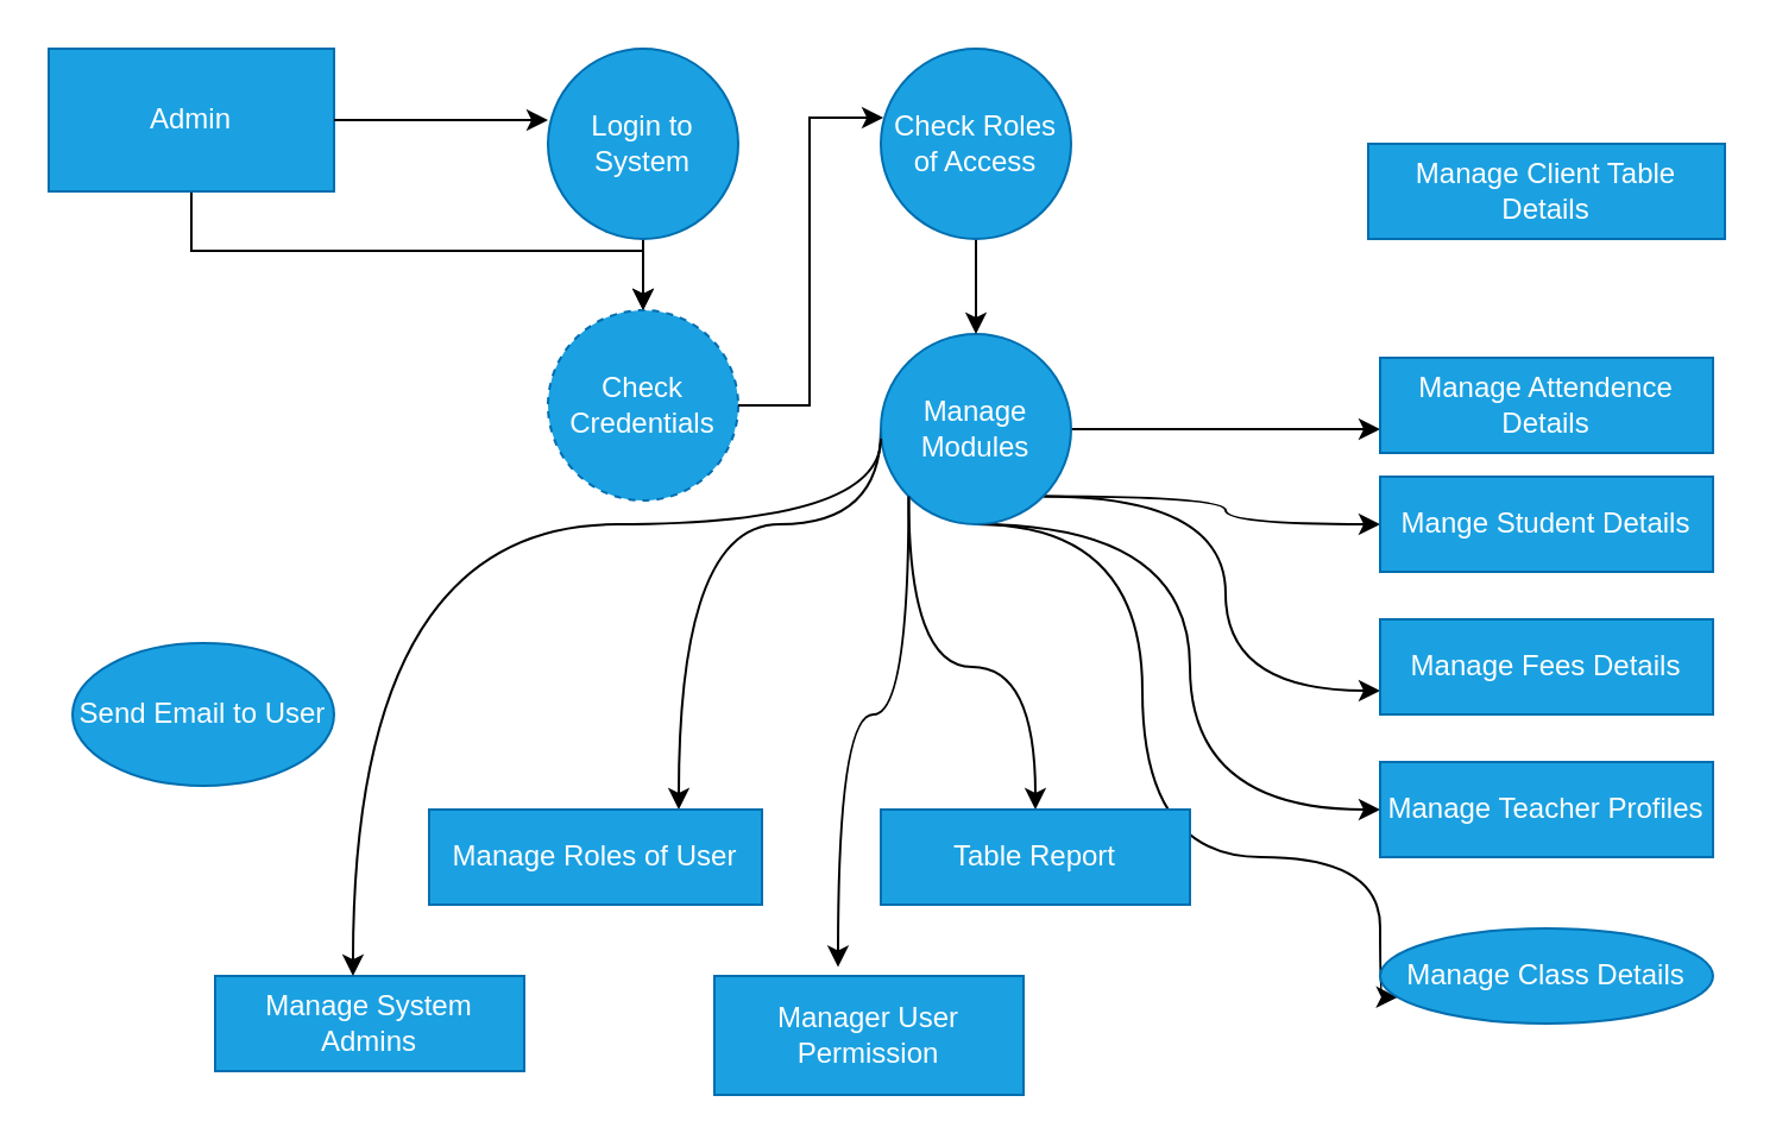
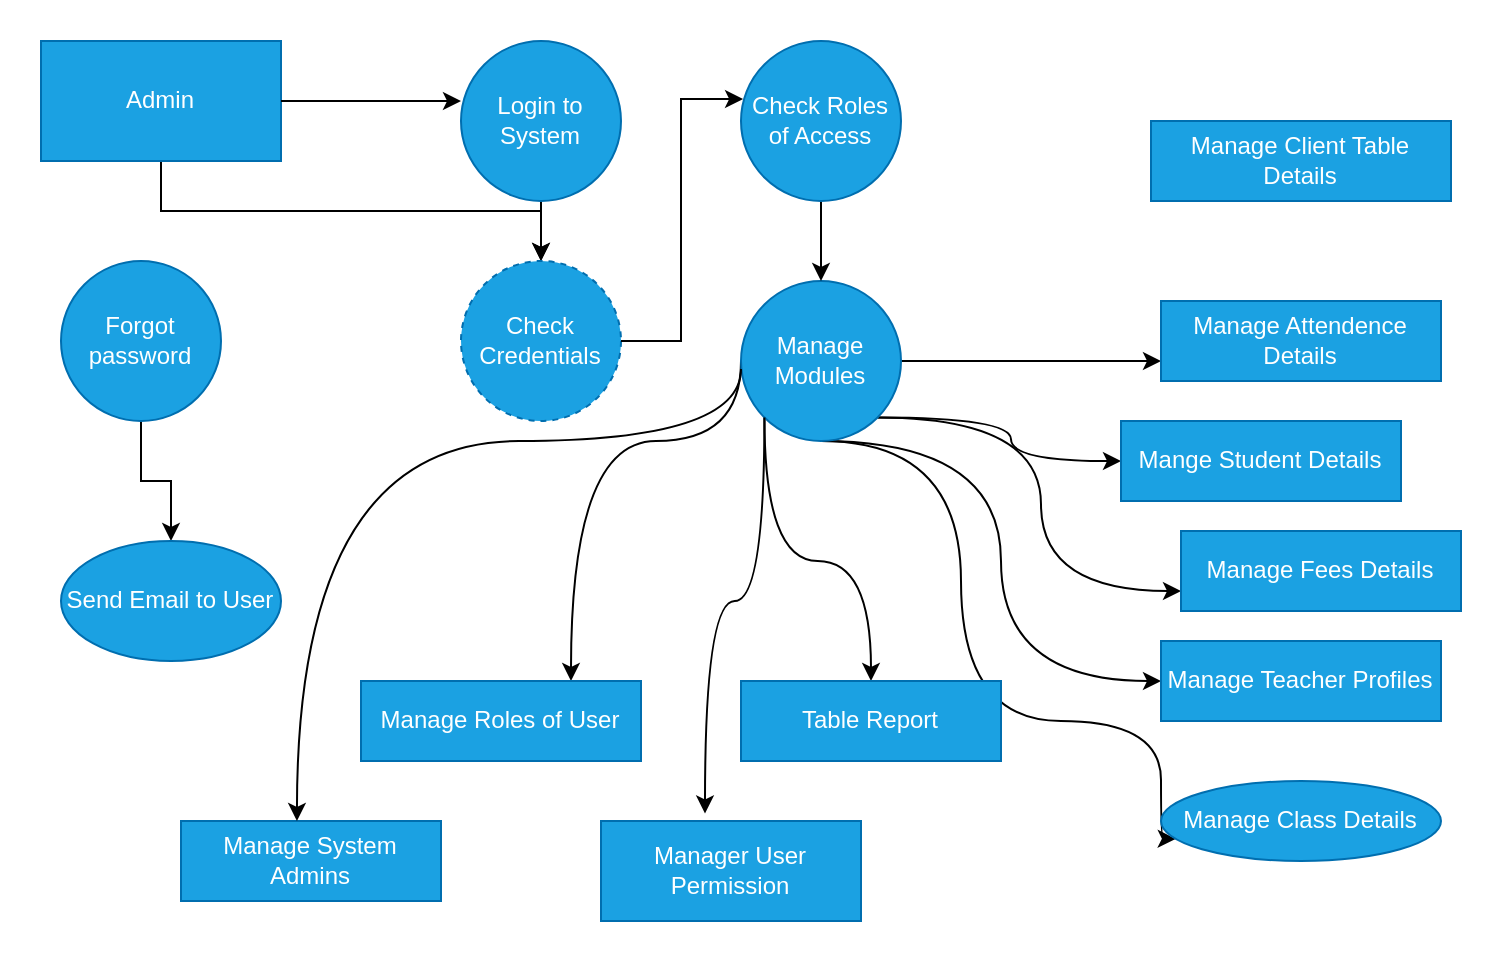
+ <mxCell id="16" value="Forgot password" style="ellipse;whiteSpace=wrap;html=1;aspect=fixed;fillColor=#1ba1e2;fontColor=#ffffff;strokeColor=#006EAF;" vertex="1" parent="1"><mxGeometry x="30" y="130" width="80" height="80" as="geometry" /></mxCell>
- <mxCell id="29" value="Mange Student Details" style="rounded=0;whiteSpace=wrap;html=1;fillColor=#1ba1e2;fontColor=#ffffff;strokeColor=#006EAF;" vertex="1" parent="1"><mxGeometry x="580" y="200" width="140" height="40" as="geometry" /></mxCell>
+ <mxCell id="29" value="Mange Student Details" style="rounded=0;whiteSpace=wrap;html=1;fillColor=#1ba1e2;fontColor=#ffffff;strokeColor=#006EAF;" vertex="1" parent="1"><mxGeometry x="560" y="210" width="140" height="40" as="geometry" /></mxCell>
+ <mxCell id="15" style="edgeStyle=orthogonalEdgeStyle;rounded=0;orthogonalLoop=1;jettySize=auto;html=1;exitX=0.5;exitY=1;exitDx=0;exitDy=0;entryX=0.5;entryY=0;entryDx=0;entryDy=0;" edge="1" parent="1" source="16" target="17"><mxGeometry relative="1" as="geometry" /></mxCell>
- <mxCell id="28" value="Manage Fees Details" style="rounded=0;whiteSpace=wrap;html=1;fillColor=#1ba1e2;fontColor=#ffffff;strokeColor=#006EAF;" vertex="1" parent="1"><mxGeometry x="580" y="260" width="140" height="40" as="geometry" /></mxCell>
+ <mxCell id="28" value="Manage Fees Details" style="rounded=0;whiteSpace=wrap;html=1;fillColor=#1ba1e2;fontColor=#ffffff;strokeColor=#006EAF;" vertex="1" parent="1"><mxGeometry x="590" y="265" width="140" height="40" as="geometry" /></mxCell>
